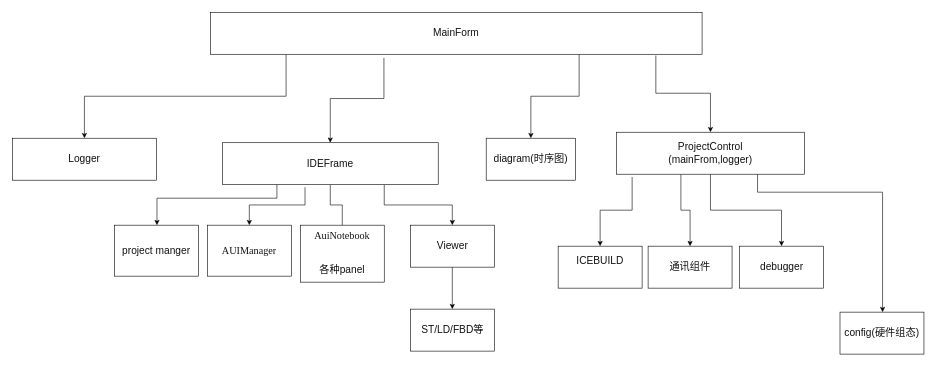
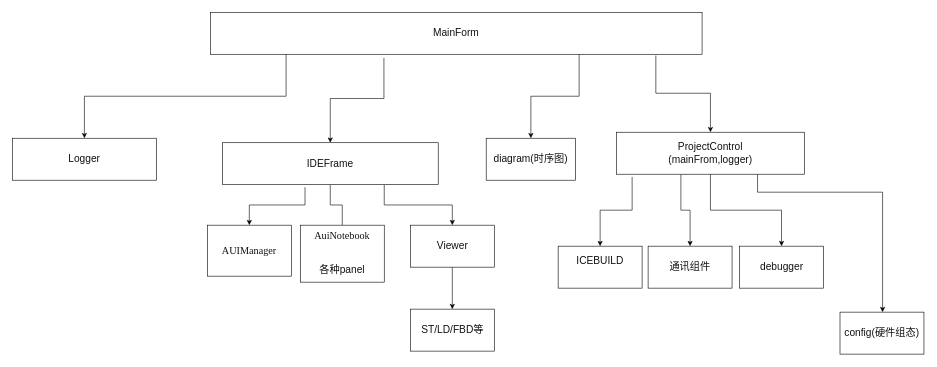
- <mxCell id="11" value="" style="edgeStyle=orthogonalEdgeStyle;rounded=0;orthogonalLoop=1;jettySize=auto;html=1;fontColor=#121212;exitX=0.25;exitY=1;exitDx=0;exitDy=0;" edge="1" parent="1" source="12" target="13"><mxGeometry relative="1" as="geometry"><mxPoint x="410" y="310" as="sourcePoint" /><Array as="points"><mxPoint x="461" y="330" /><mxPoint x="261" y="330" /></Array></mxGeometry></mxCell>
- <mxCell id="13" value="project manger" style="rounded=0;whiteSpace=wrap;html=1;strokeColor=#000000;fontColor=#121212;fontSize=17;" vertex="1" parent="1"><mxGeometry x="190" y="375" width="140" height="85" as="geometry" /></mxCell>
